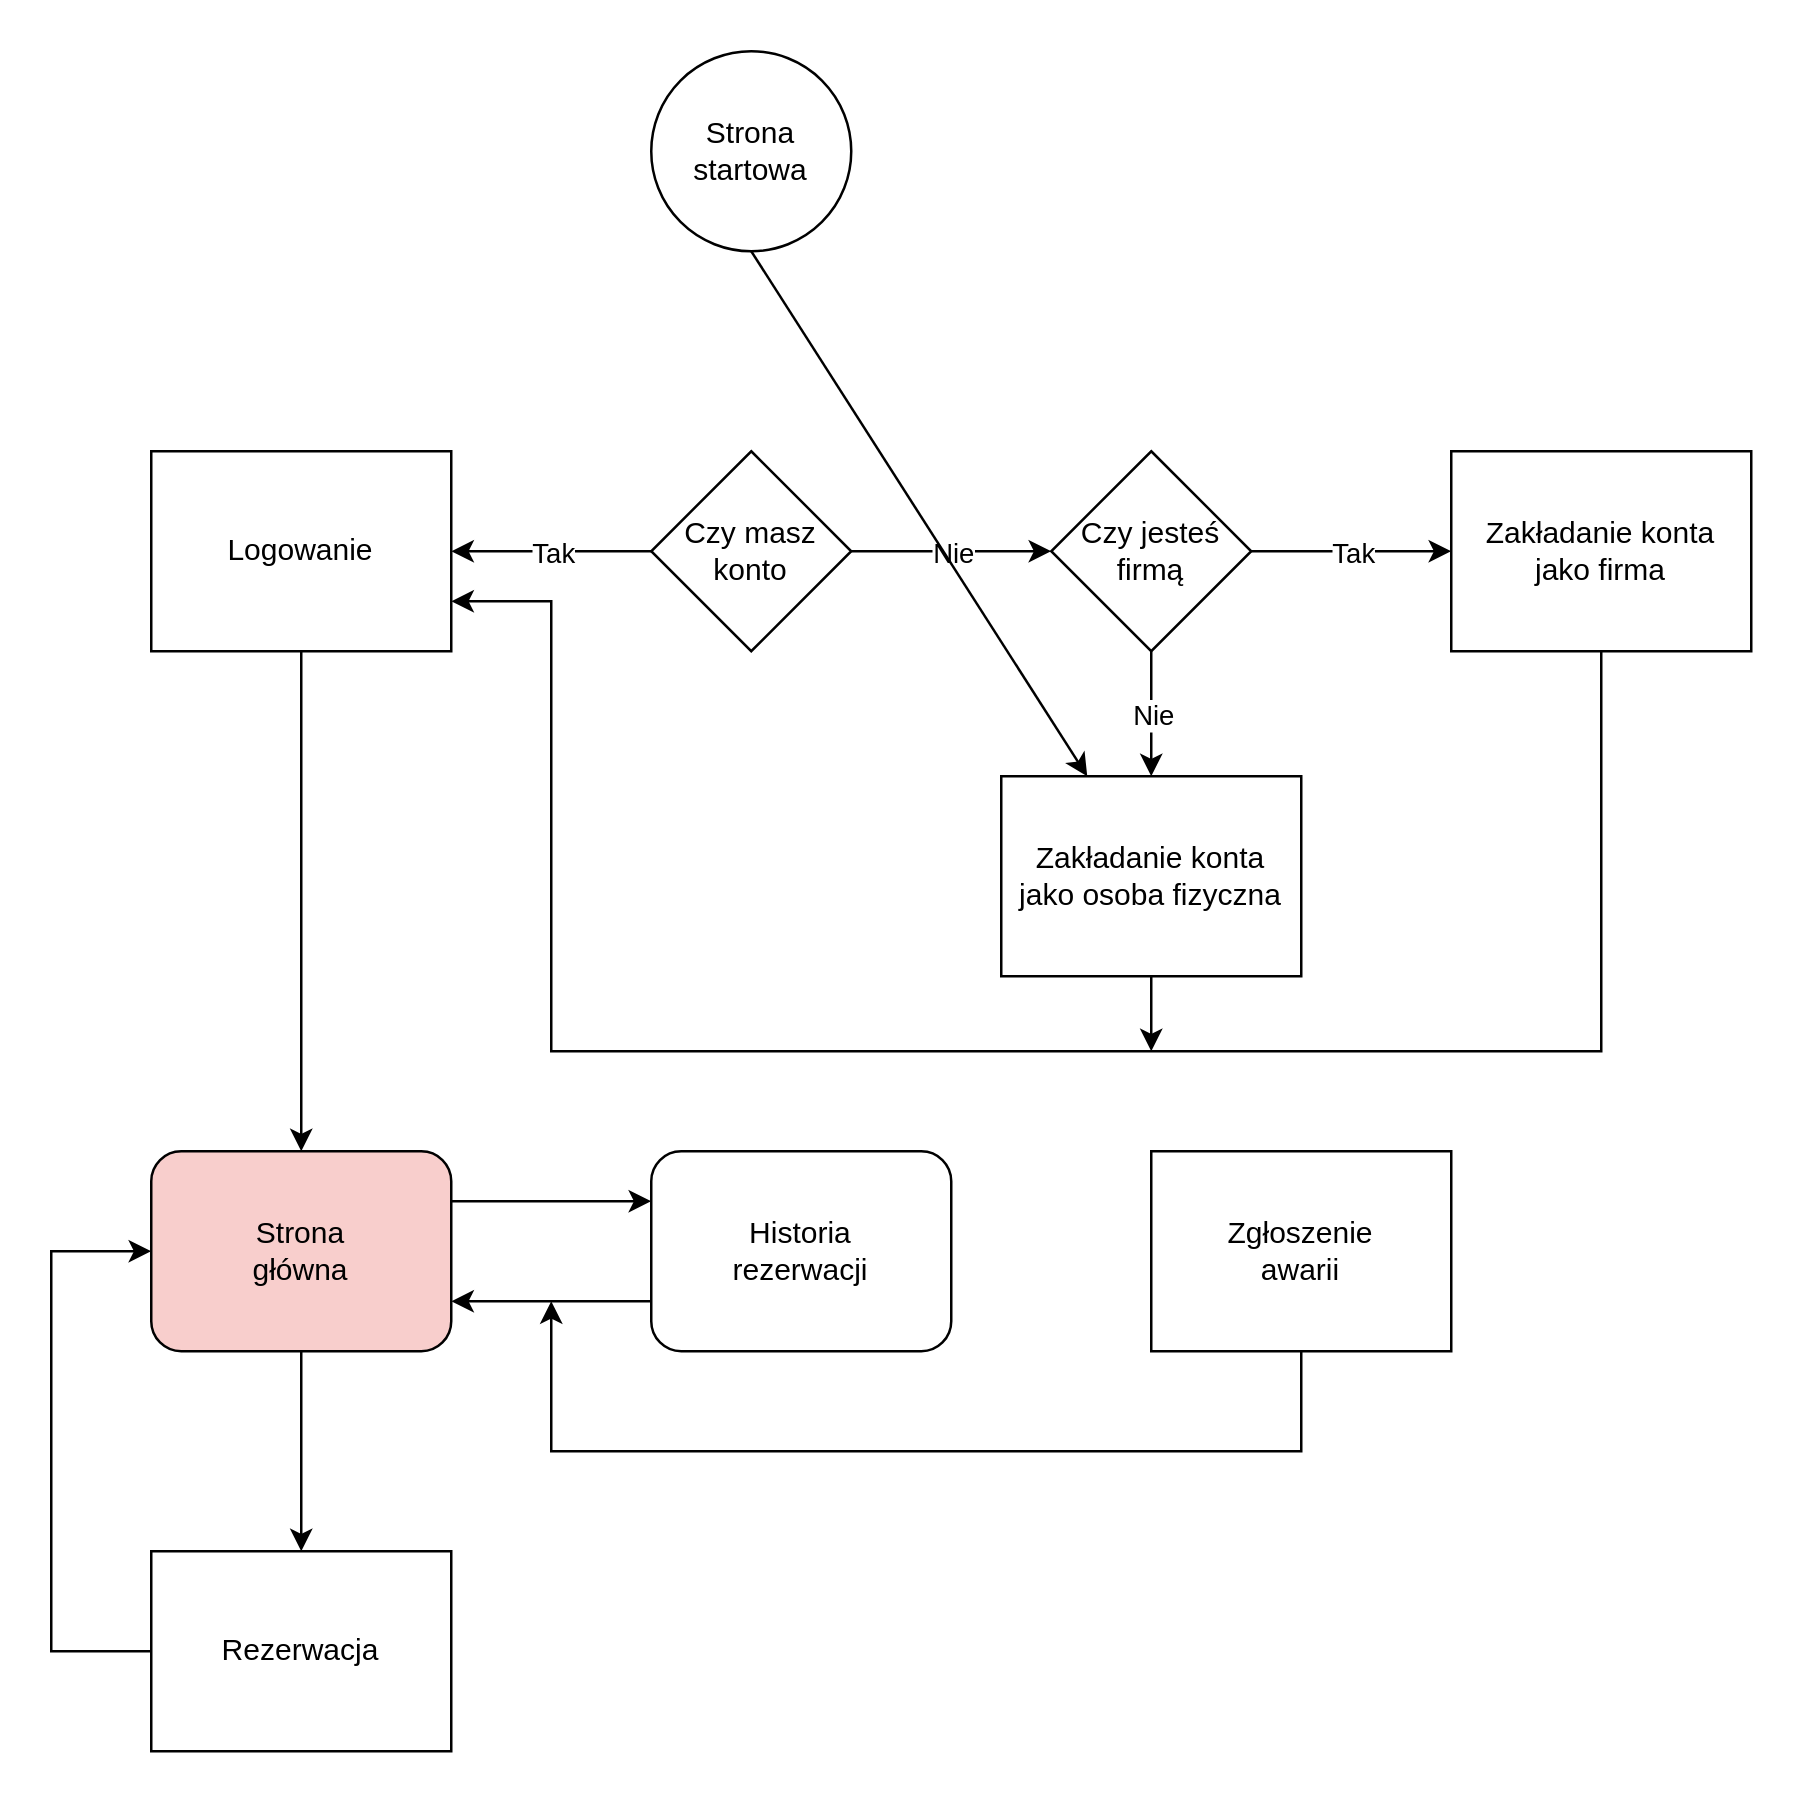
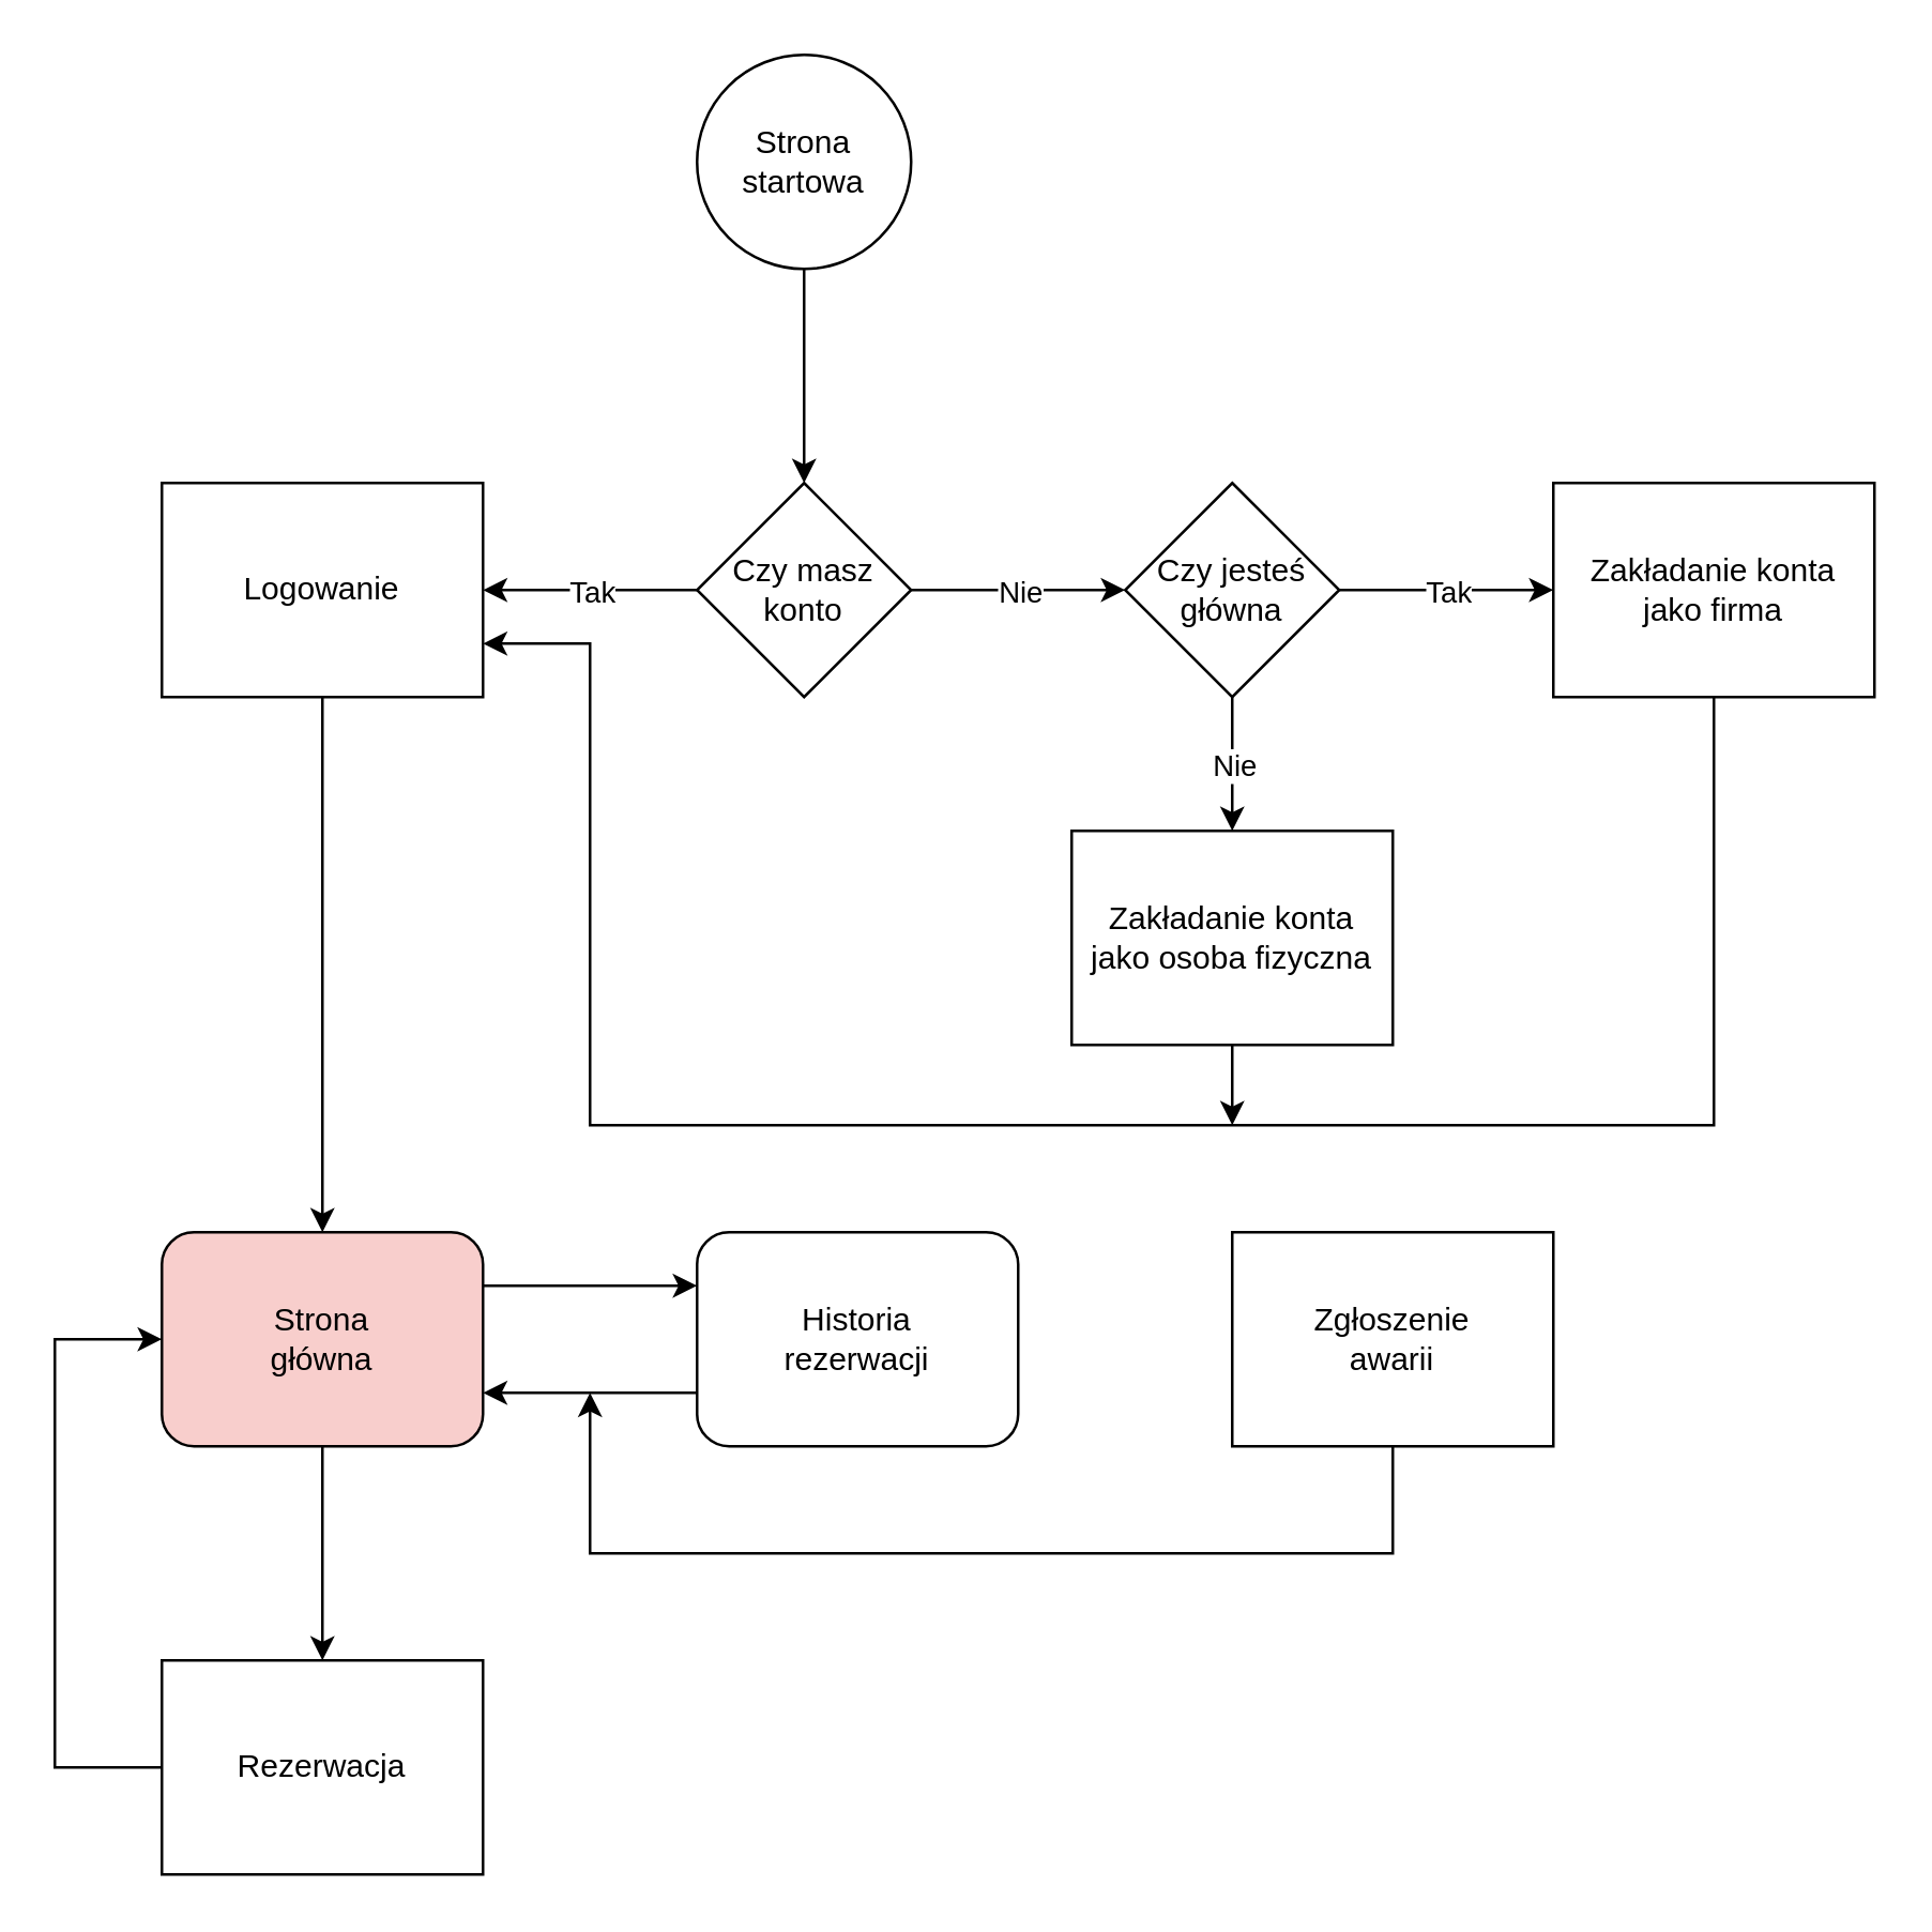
- <mxCell id="18" value="" style="endArrow=classic;html=1;rounded=0;exitX=0.5;exitY=1;exitDx=0;exitDy=0;" edge="1" parent="1" source="2" target="12"><mxGeometry width="50" height="50" relative="1" as="geometry"><mxPoint x="340" y="310" as="sourcePoint" /><mxPoint x="390" y="260" as="targetPoint" /></mxGeometry></mxCell>
+ <mxCell id="18" value="" style="endArrow=classic;html=1;rounded=0;exitX=0.5;exitY=1;exitDx=0;exitDy=0;entryX=0.5;entryY=0;entryDx=0;entryDy=0;" edge="1" parent="1" source="2" target="3"><mxGeometry width="50" height="50" relative="1" as="geometry"><mxPoint x="340" y="310" as="sourcePoint" /><mxPoint x="390" y="260" as="targetPoint" /></mxGeometry></mxCell>
- <mxCell id="5" value="Czy jesteś firmą" style="rhombus;whiteSpace=wrap;html=1;" vertex="1" parent="1"><mxGeometry x="420" y="180" width="80" height="80" as="geometry" /></mxCell>
+ <mxCell id="5" value="Czy jesteś główna" style="rhombus;whiteSpace=wrap;html=1;" vertex="1" parent="1"><mxGeometry x="420" y="180" width="80" height="80" as="geometry" /></mxCell>
